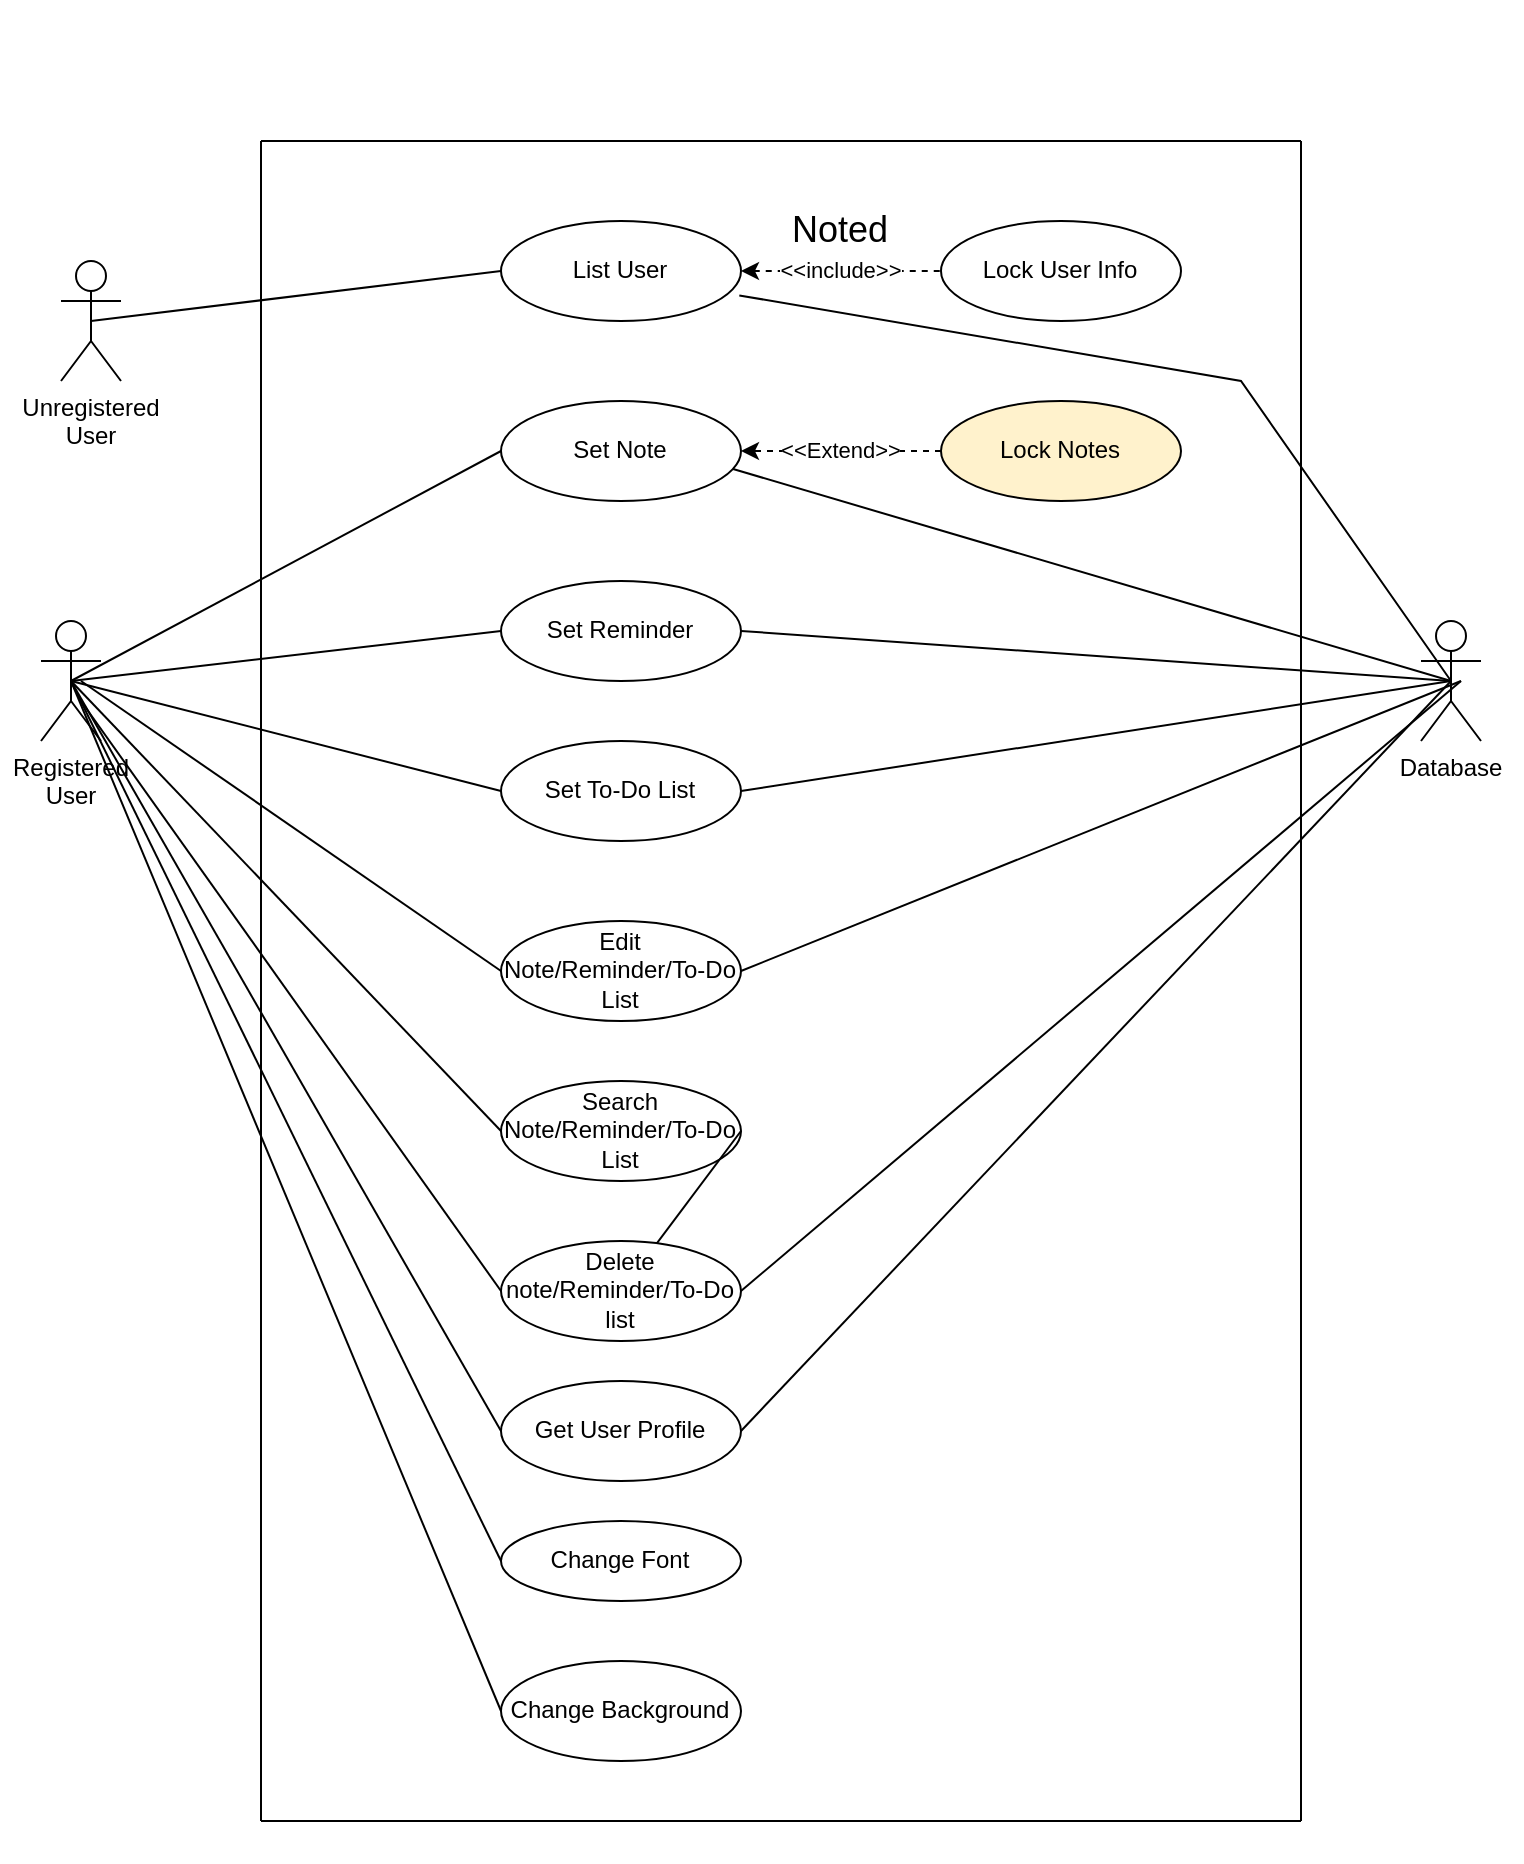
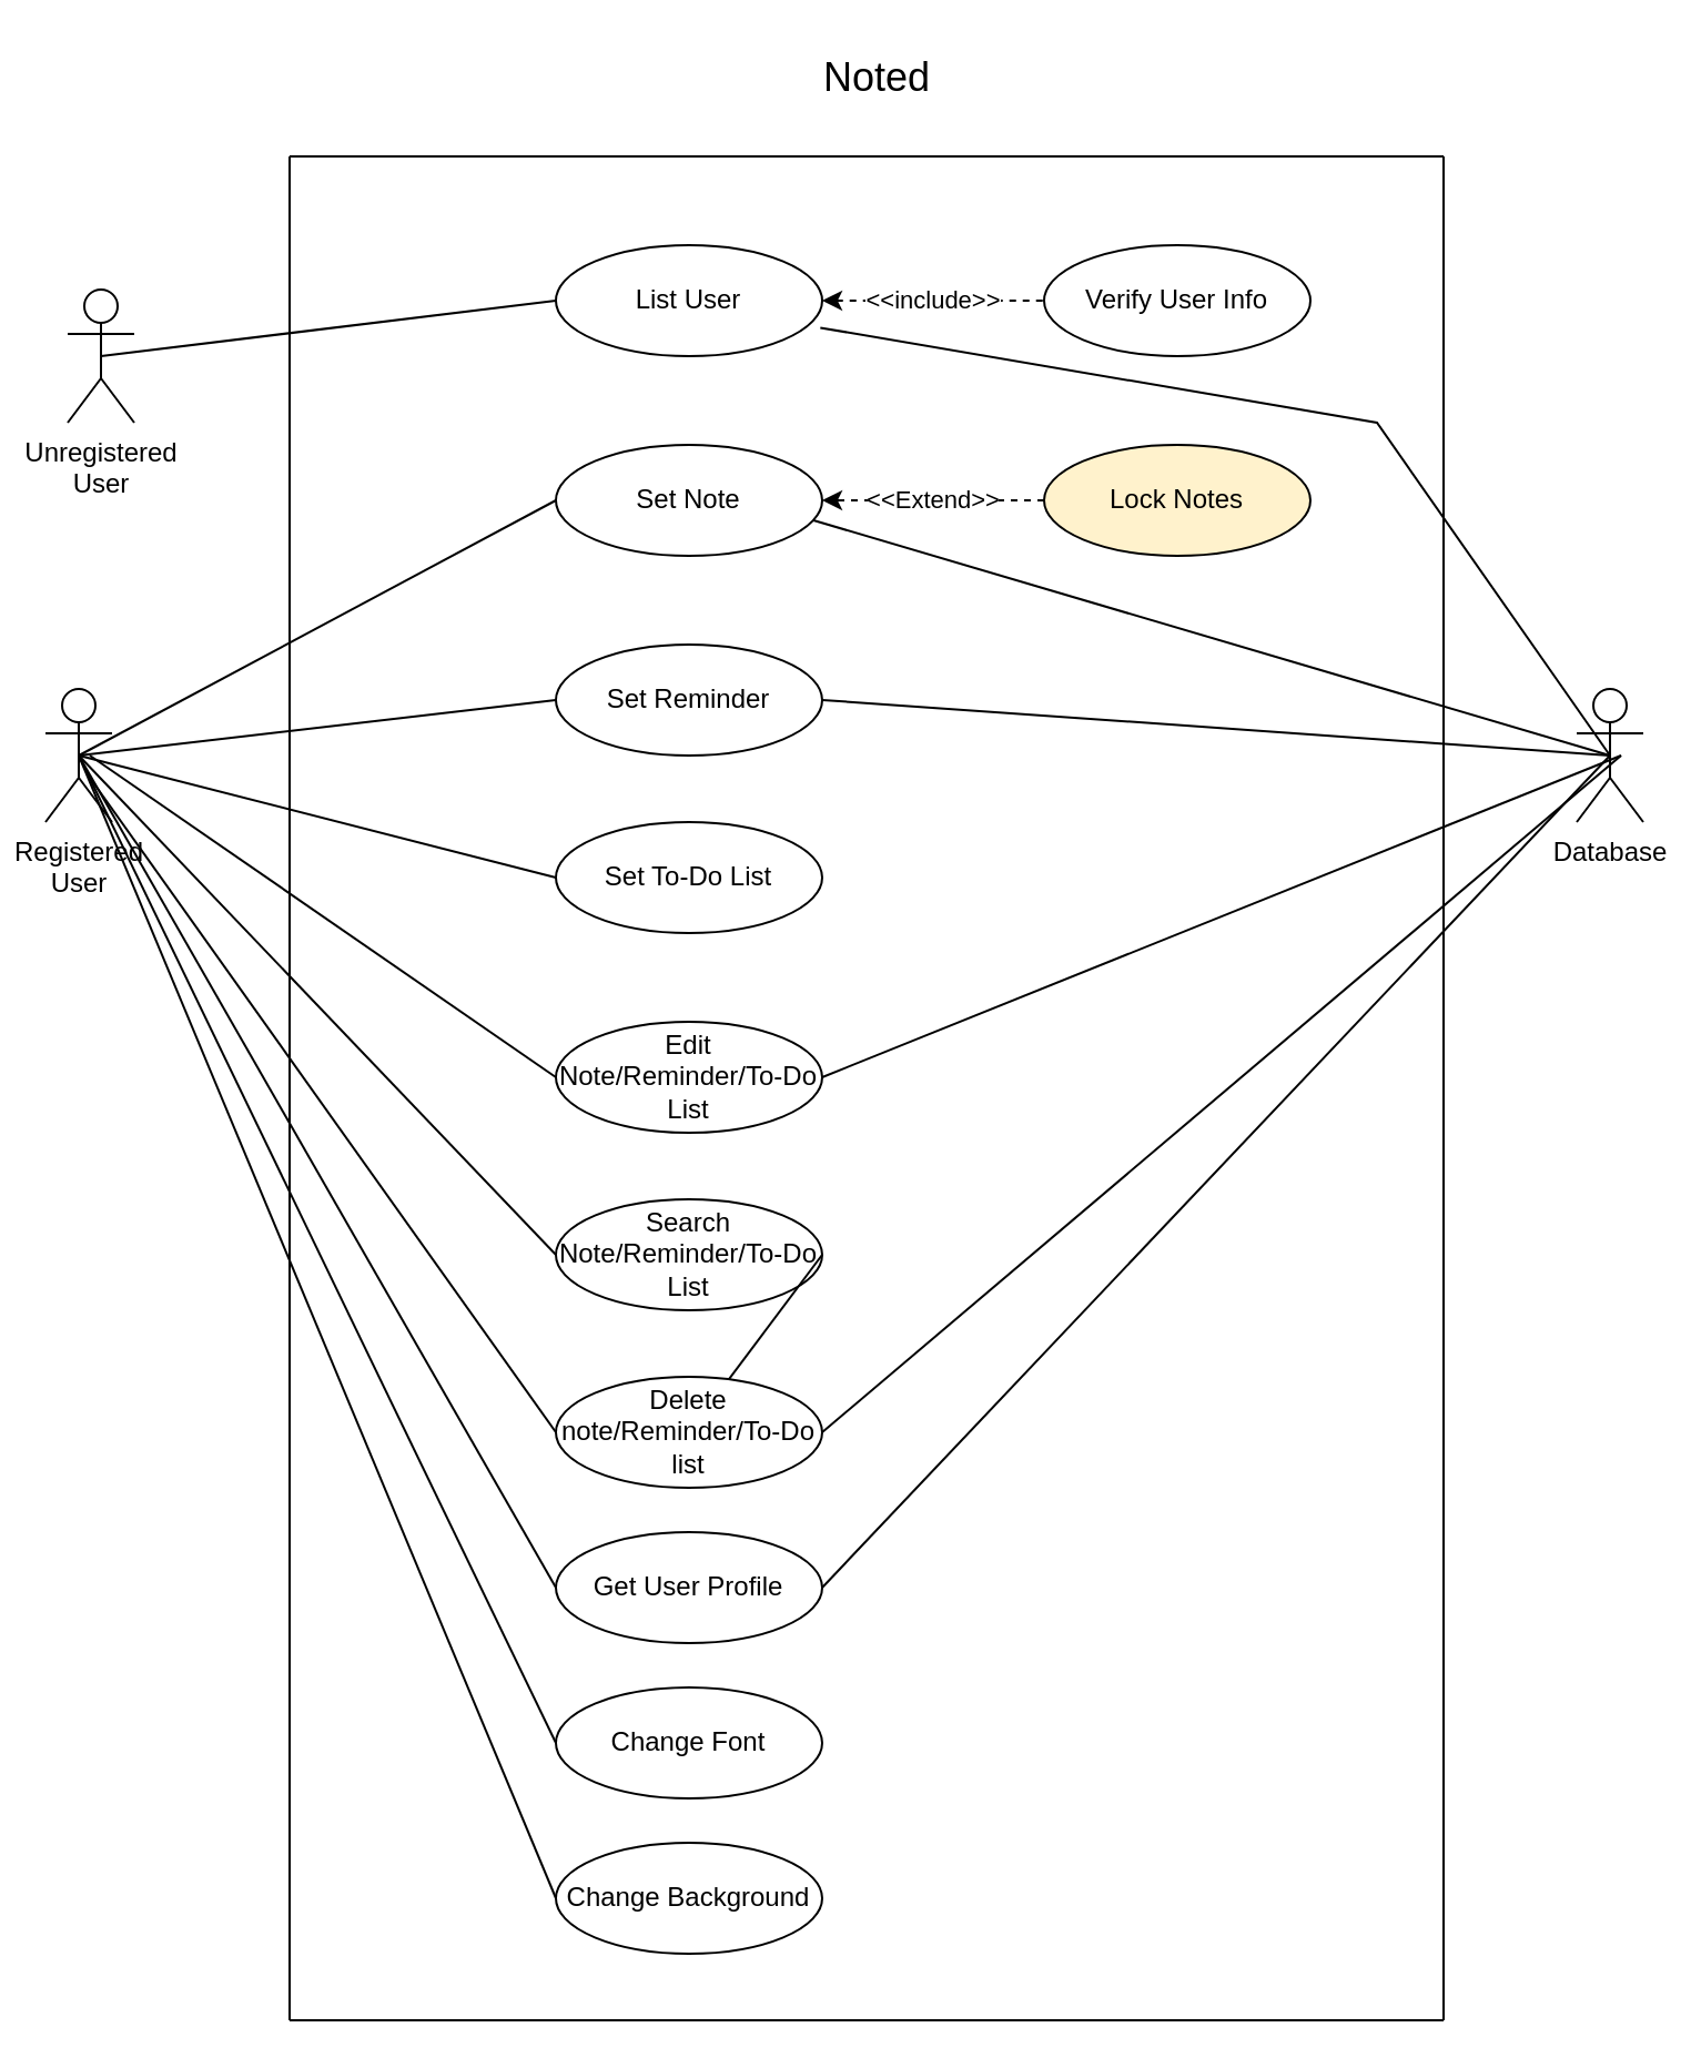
- <mxCell id="33" value="&lt;font style=&quot;font-size: 18px;&quot;&gt;Noted&lt;/font&gt;" style="text;html=1;strokeColor=none;fillColor=none;align=center;verticalAlign=middle;whiteSpace=wrap;rounded=0;" parent="1" vertex="1"><mxGeometry x="390" y="100" width="60" height="30" as="geometry" /></mxCell>
+ <mxCell id="33" value="&lt;font style=&quot;font-size: 18px;&quot;&gt;Noted&lt;/font&gt;" style="text;html=1;strokeColor=none;fillColor=none;align=center;verticalAlign=middle;whiteSpace=wrap;rounded=0;" parent="1" vertex="1"><mxGeometry x="365" y="20" width="60" height="30" as="geometry" /></mxCell>
- <mxCell id="14" value="Lock User Info" style="ellipse;whiteSpace=wrap;html=1;" parent="1" vertex="1"><mxGeometry x="470" y="110" width="120" height="50" as="geometry" /></mxCell>
+ <mxCell id="14" value="Verify User Info" style="ellipse;whiteSpace=wrap;html=1;" parent="1" vertex="1"><mxGeometry x="470" y="110" width="120" height="50" as="geometry" /></mxCell>
- <mxCell id="28" value="" style="endArrow=none;html=1;rounded=0;entryX=0.5;entryY=0.5;entryDx=0;entryDy=0;entryPerimeter=0;exitX=1;exitY=0.5;exitDx=0;exitDy=0;" parent="1" source="12" target="13" edge="1"><mxGeometry width="50" height="50" relative="1" as="geometry"><mxPoint x="580" y="610" as="sourcePoint" /><mxPoint x="630" y="560" as="targetPoint" /></mxGeometry></mxCell>
- <mxCell id="5" value="Change Font" style="ellipse;whiteSpace=wrap;html=1;" parent="1" vertex="1"><mxGeometry x="250" y="760" width="120" height="40" as="geometry" /></mxCell>
+ <mxCell id="5" value="Change Font" style="ellipse;whiteSpace=wrap;html=1;" parent="1" vertex="1"><mxGeometry x="250" y="760" width="120" height="50" as="geometry" /></mxCell>
